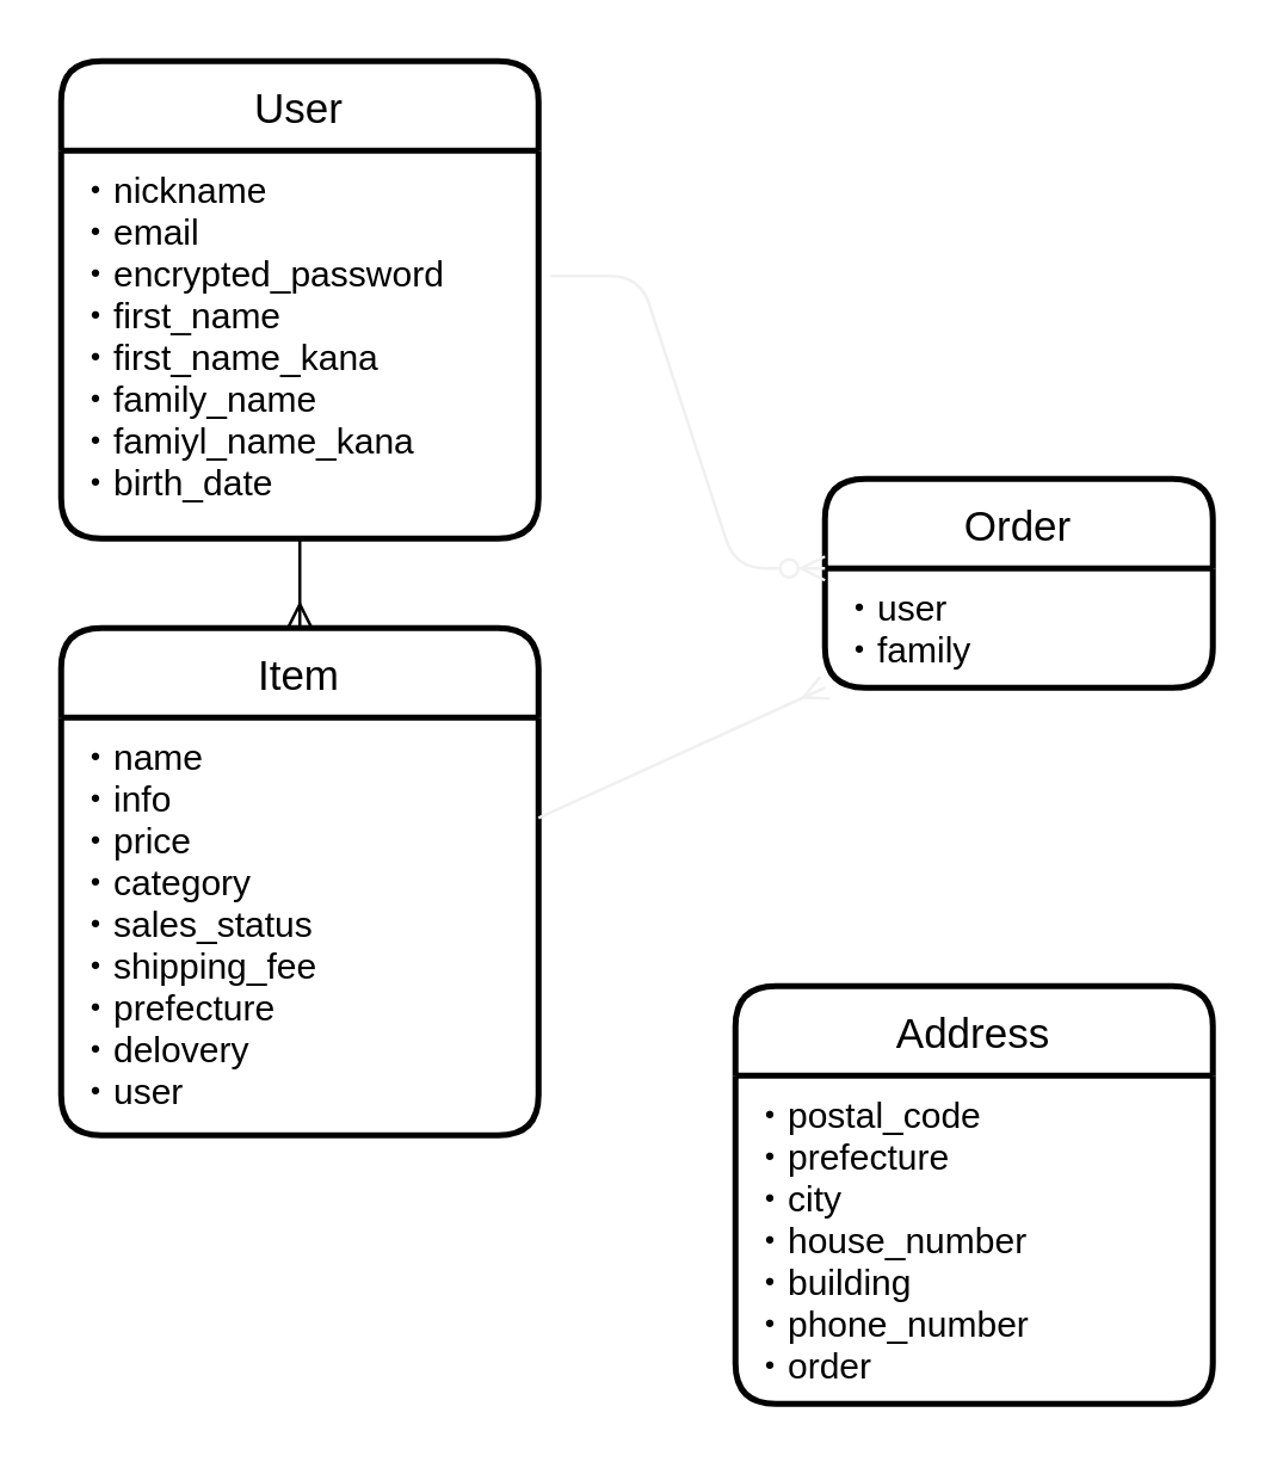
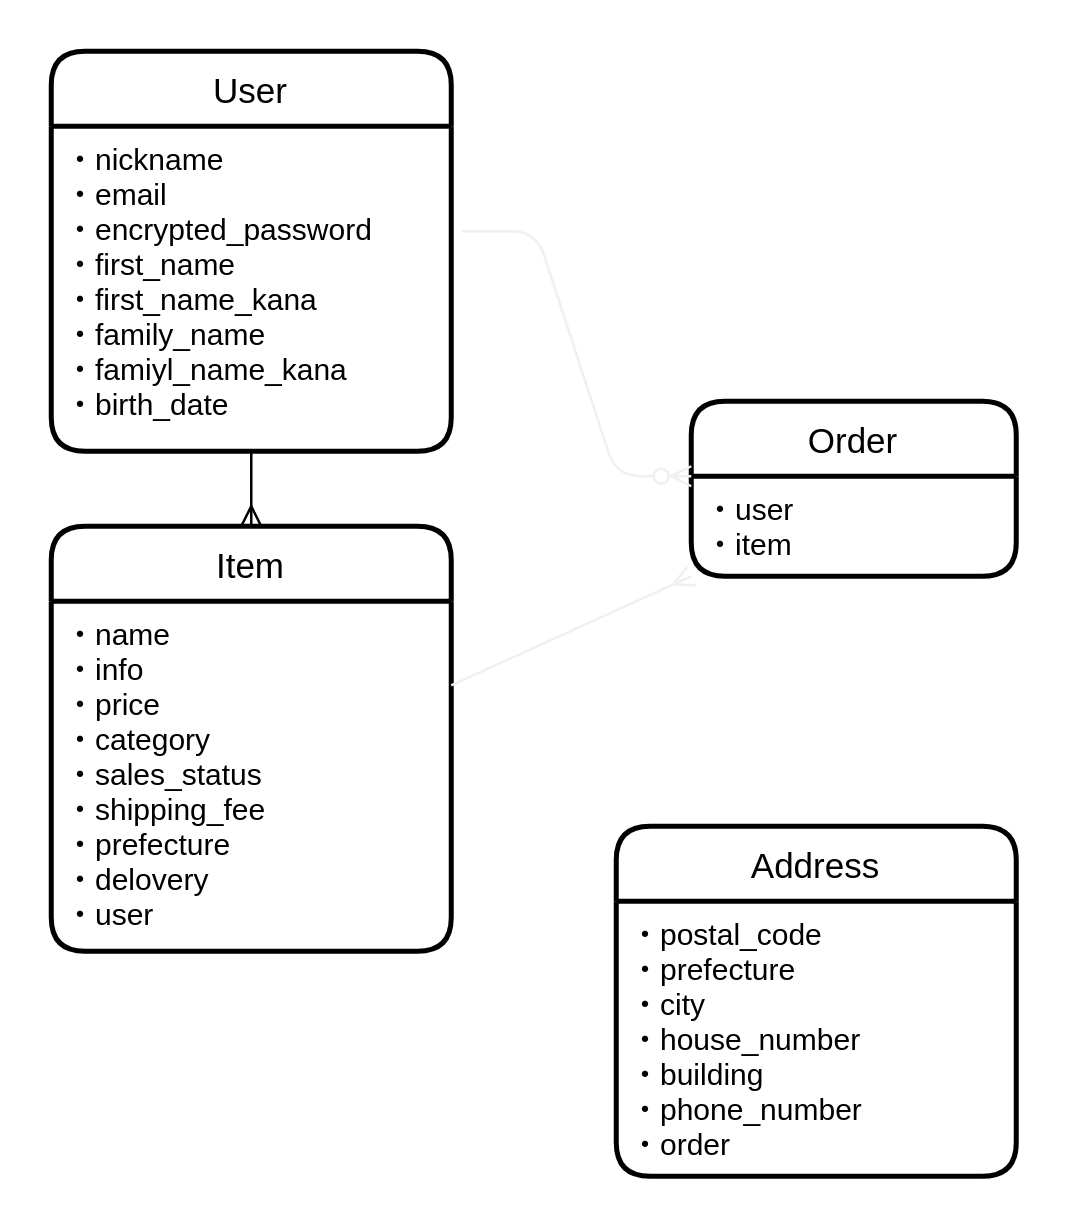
- <mxCell id="10" value="・user&#10;・family" style="align=left;strokeColor=none;fillColor=none;spacingLeft=4;fontSize=12;verticalAlign=top;resizable=0;rotatable=0;part=1;" vertex="1" parent="9"><mxGeometry y="30" width="130" height="40" as="geometry" /></mxCell>
+ <mxCell id="10" value="・user&#10;・item" style="align=left;strokeColor=none;fillColor=none;spacingLeft=4;fontSize=12;verticalAlign=top;resizable=0;rotatable=0;part=1;" vertex="1" parent="9"><mxGeometry y="30" width="130" height="40" as="geometry" /></mxCell>
